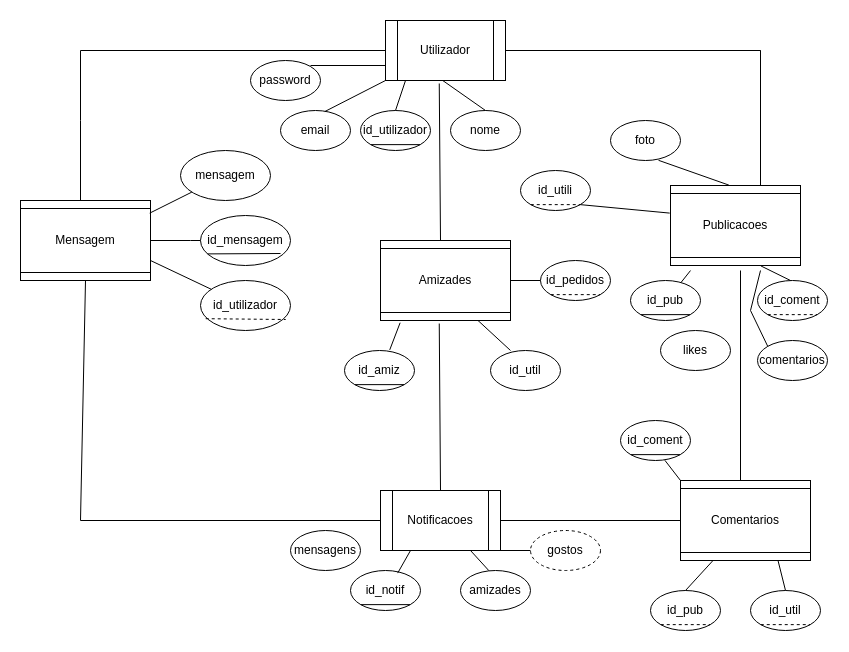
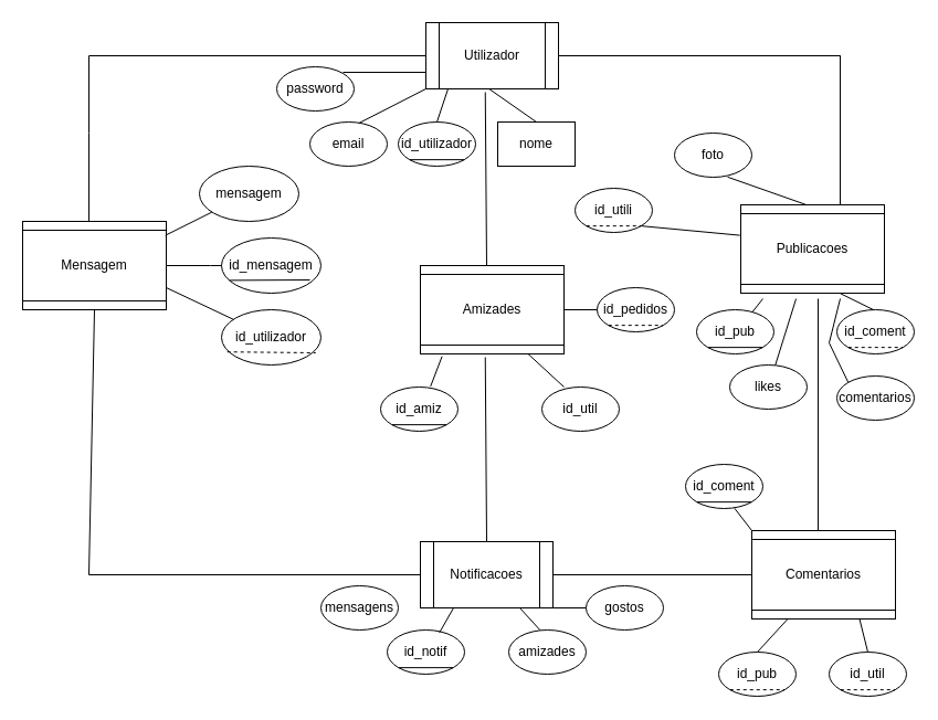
- <mxCell id="5" value="nome" style="ellipse;whiteSpace=wrap;html=1;" vertex="1" parent="1"><mxGeometry x="450" y="110" width="70" height="40" as="geometry" /></mxCell>
+ <mxCell id="5" value="nome" style="whiteSpace=wrap;html=1;rounded=0;" vertex="1" parent="1"><mxGeometry x="450" y="110" width="70" height="40" as="geometry" /></mxCell>
+ <mxCell id="59" value="" style="endArrow=none;html=1;rounded=0;exitX=1.063;exitY=0.615;exitDx=0;exitDy=0;exitPerimeter=0;" edge="1" parent="1" source="23" target="58"><mxGeometry width="50" height="50" relative="1" as="geometry"><mxPoint x="700.02" y="280.04" as="sourcePoint" /><mxPoint x="690.467" y="292.059" as="targetPoint" /><Array as="points" /></mxGeometry></mxCell>
- <mxCell id="68" value="gostos" style="ellipse;whiteSpace=wrap;html=1;dashed=1;" vertex="1" parent="1"><mxGeometry x="530" y="530" width="70" height="40" as="geometry" /></mxCell>
+ <mxCell id="68" value="gostos" style="ellipse;whiteSpace=wrap;html=1;" vertex="1" parent="1"><mxGeometry x="530" y="530" width="70" height="40" as="geometry" /></mxCell>
